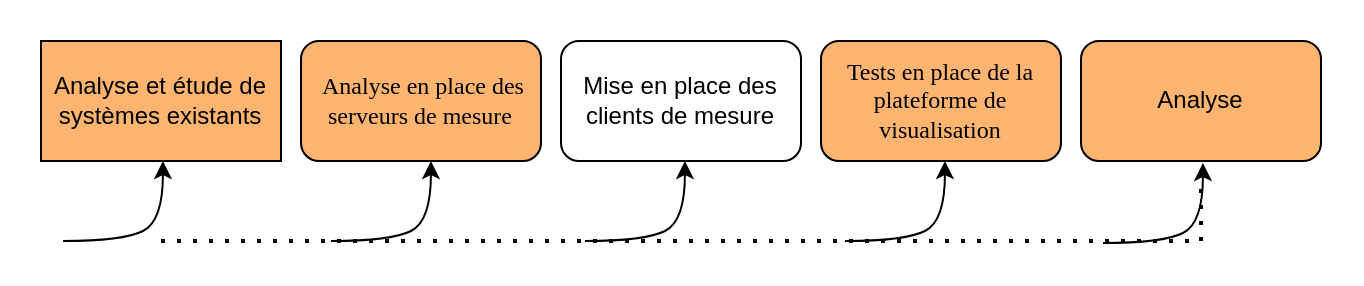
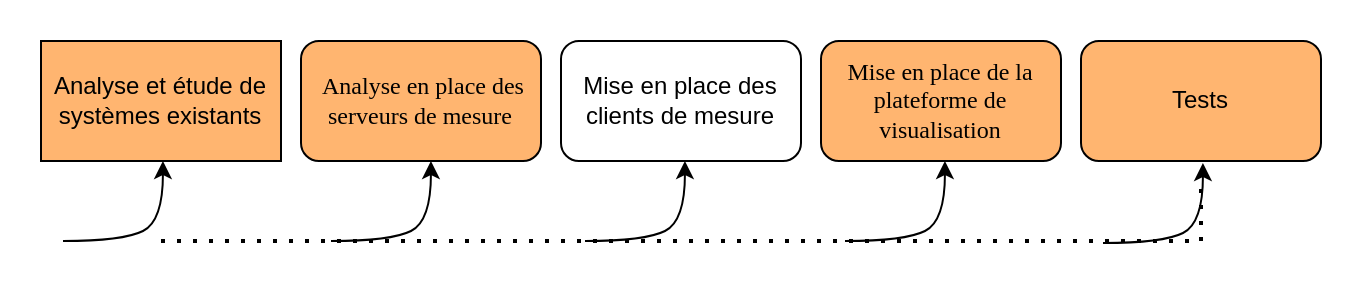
- <mxCell id="3" value="&lt;p id=&quot;docs-internal-guid-c5b7fe21-7fff-024a-27fc-f3bee4895180&quot; style=&quot;line-height:1.2;margin-top:0pt;margin-bottom:0pt;&quot; dir=&quot;ltr&quot;&gt;&lt;span style=&quot;font-family: Cambria, serif; color: rgb(0, 0, 0); background-color: transparent; font-style: normal; font-variant: normal; text-decoration: none; vertical-align: baseline;&quot;&gt;Tests en place de la plateforme de visualisation&lt;/span&gt;&lt;/p&gt;" style="rounded=1;whiteSpace=wrap;html=1;fillColor=#FFB570;" parent="1" vertex="1"><mxGeometry x="410" y="20" width="120" height="60" as="geometry" /></mxCell>
+ <mxCell id="3" value="&lt;p id=&quot;docs-internal-guid-c5b7fe21-7fff-024a-27fc-f3bee4895180&quot; style=&quot;line-height:1.2;margin-top:0pt;margin-bottom:0pt;&quot; dir=&quot;ltr&quot;&gt;&lt;span style=&quot;font-family: Cambria, serif; color: rgb(0, 0, 0); background-color: transparent; font-style: normal; font-variant: normal; text-decoration: none; vertical-align: baseline;&quot;&gt;Mise en place de la plateforme de visualisation&lt;/span&gt;&lt;/p&gt;" style="rounded=1;whiteSpace=wrap;html=1;fillColor=#FFB570;" parent="1" vertex="1"><mxGeometry x="410" y="20" width="120" height="60" as="geometry" /></mxCell>
- <mxCell id="2" value="Analyse" style="rounded=1;whiteSpace=wrap;html=1;fillColor=#FFB570;" parent="1" vertex="1"><mxGeometry x="540" y="20" width="120" height="60" as="geometry" /></mxCell>
+ <mxCell id="2" value="Tests" style="rounded=1;whiteSpace=wrap;html=1;fillColor=#FFB570;" parent="1" vertex="1"><mxGeometry x="540" y="20" width="120" height="60" as="geometry" /></mxCell>
